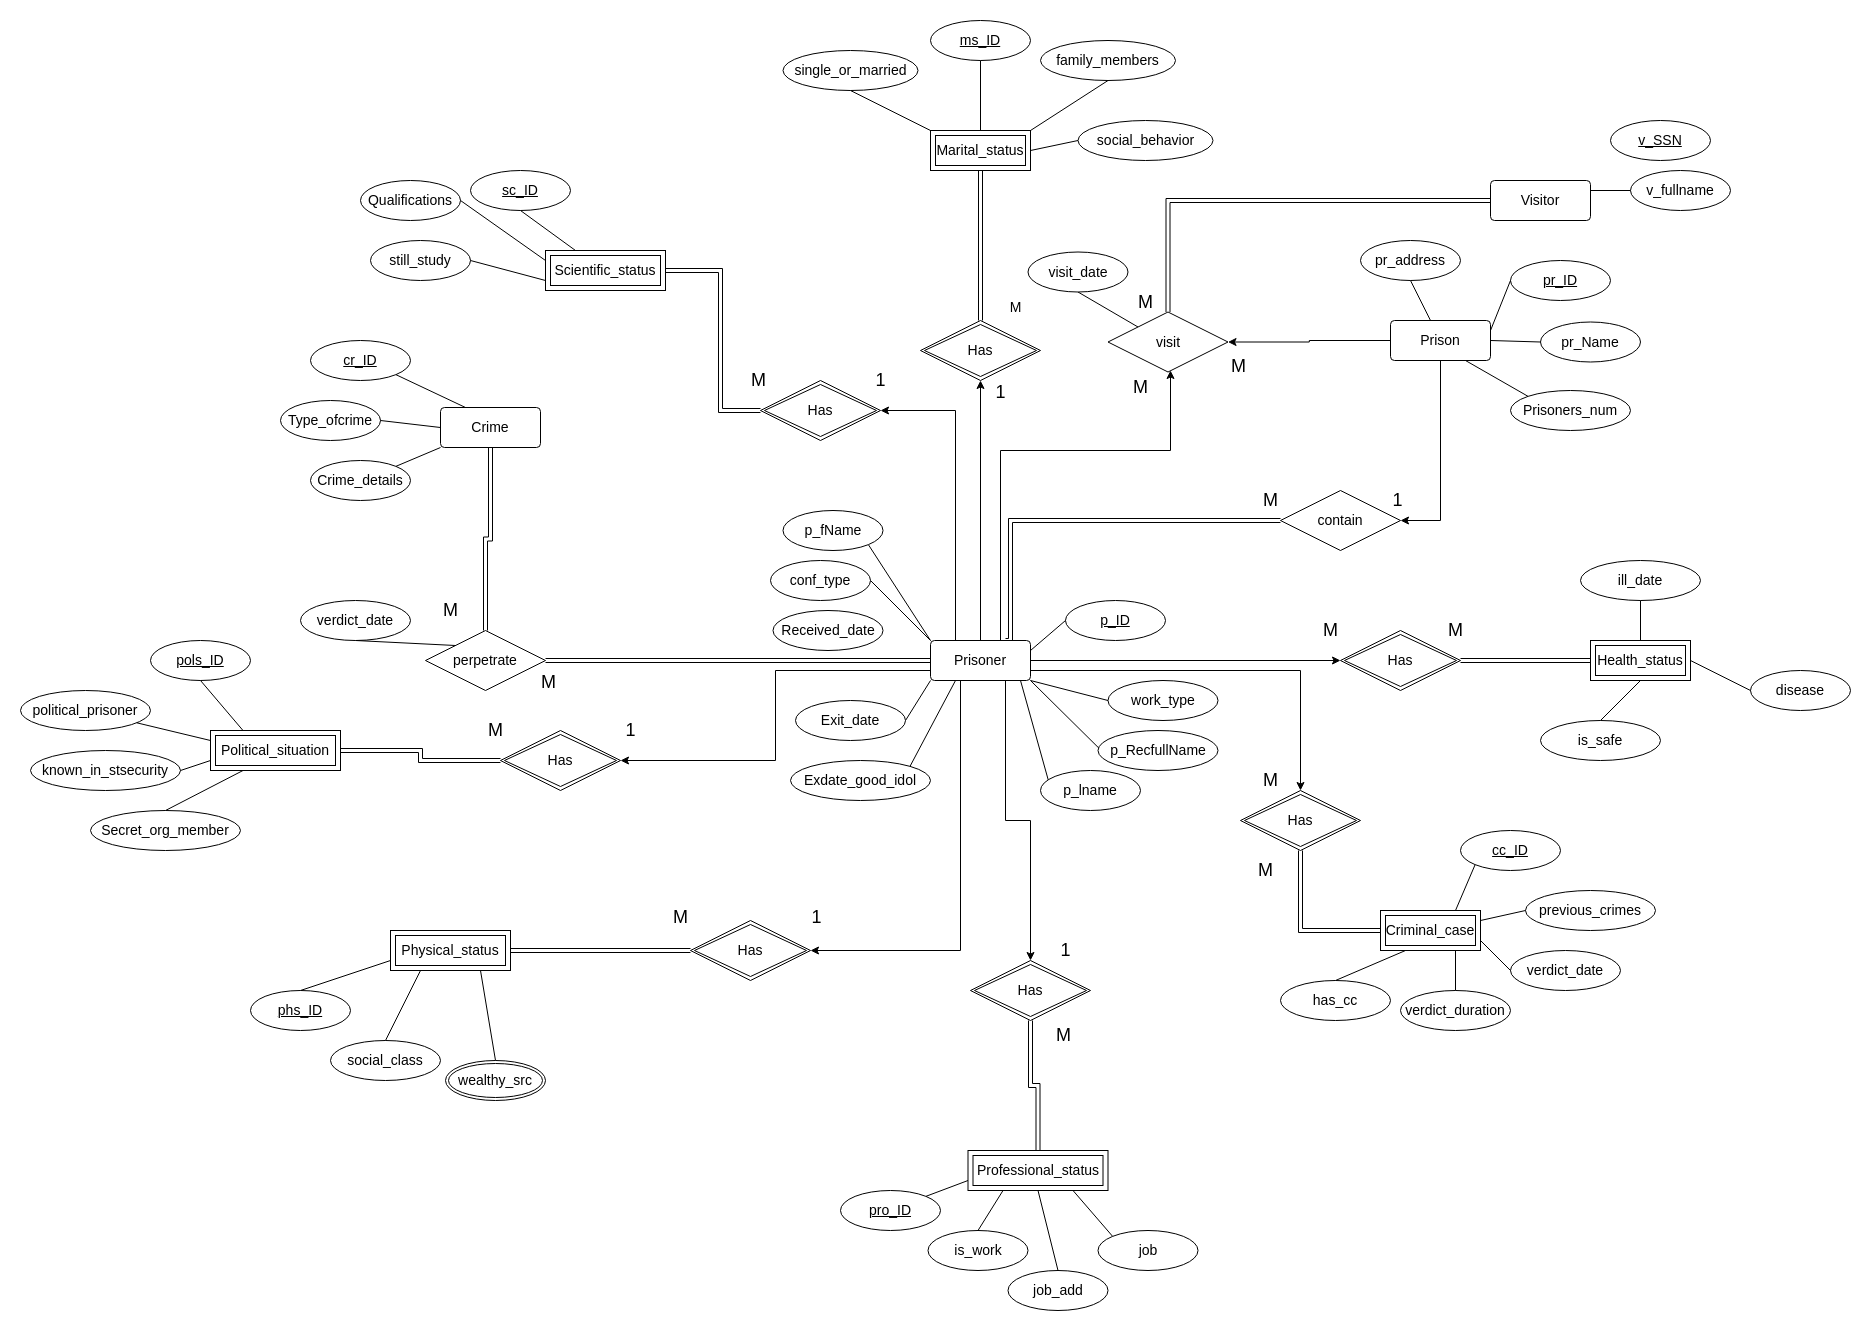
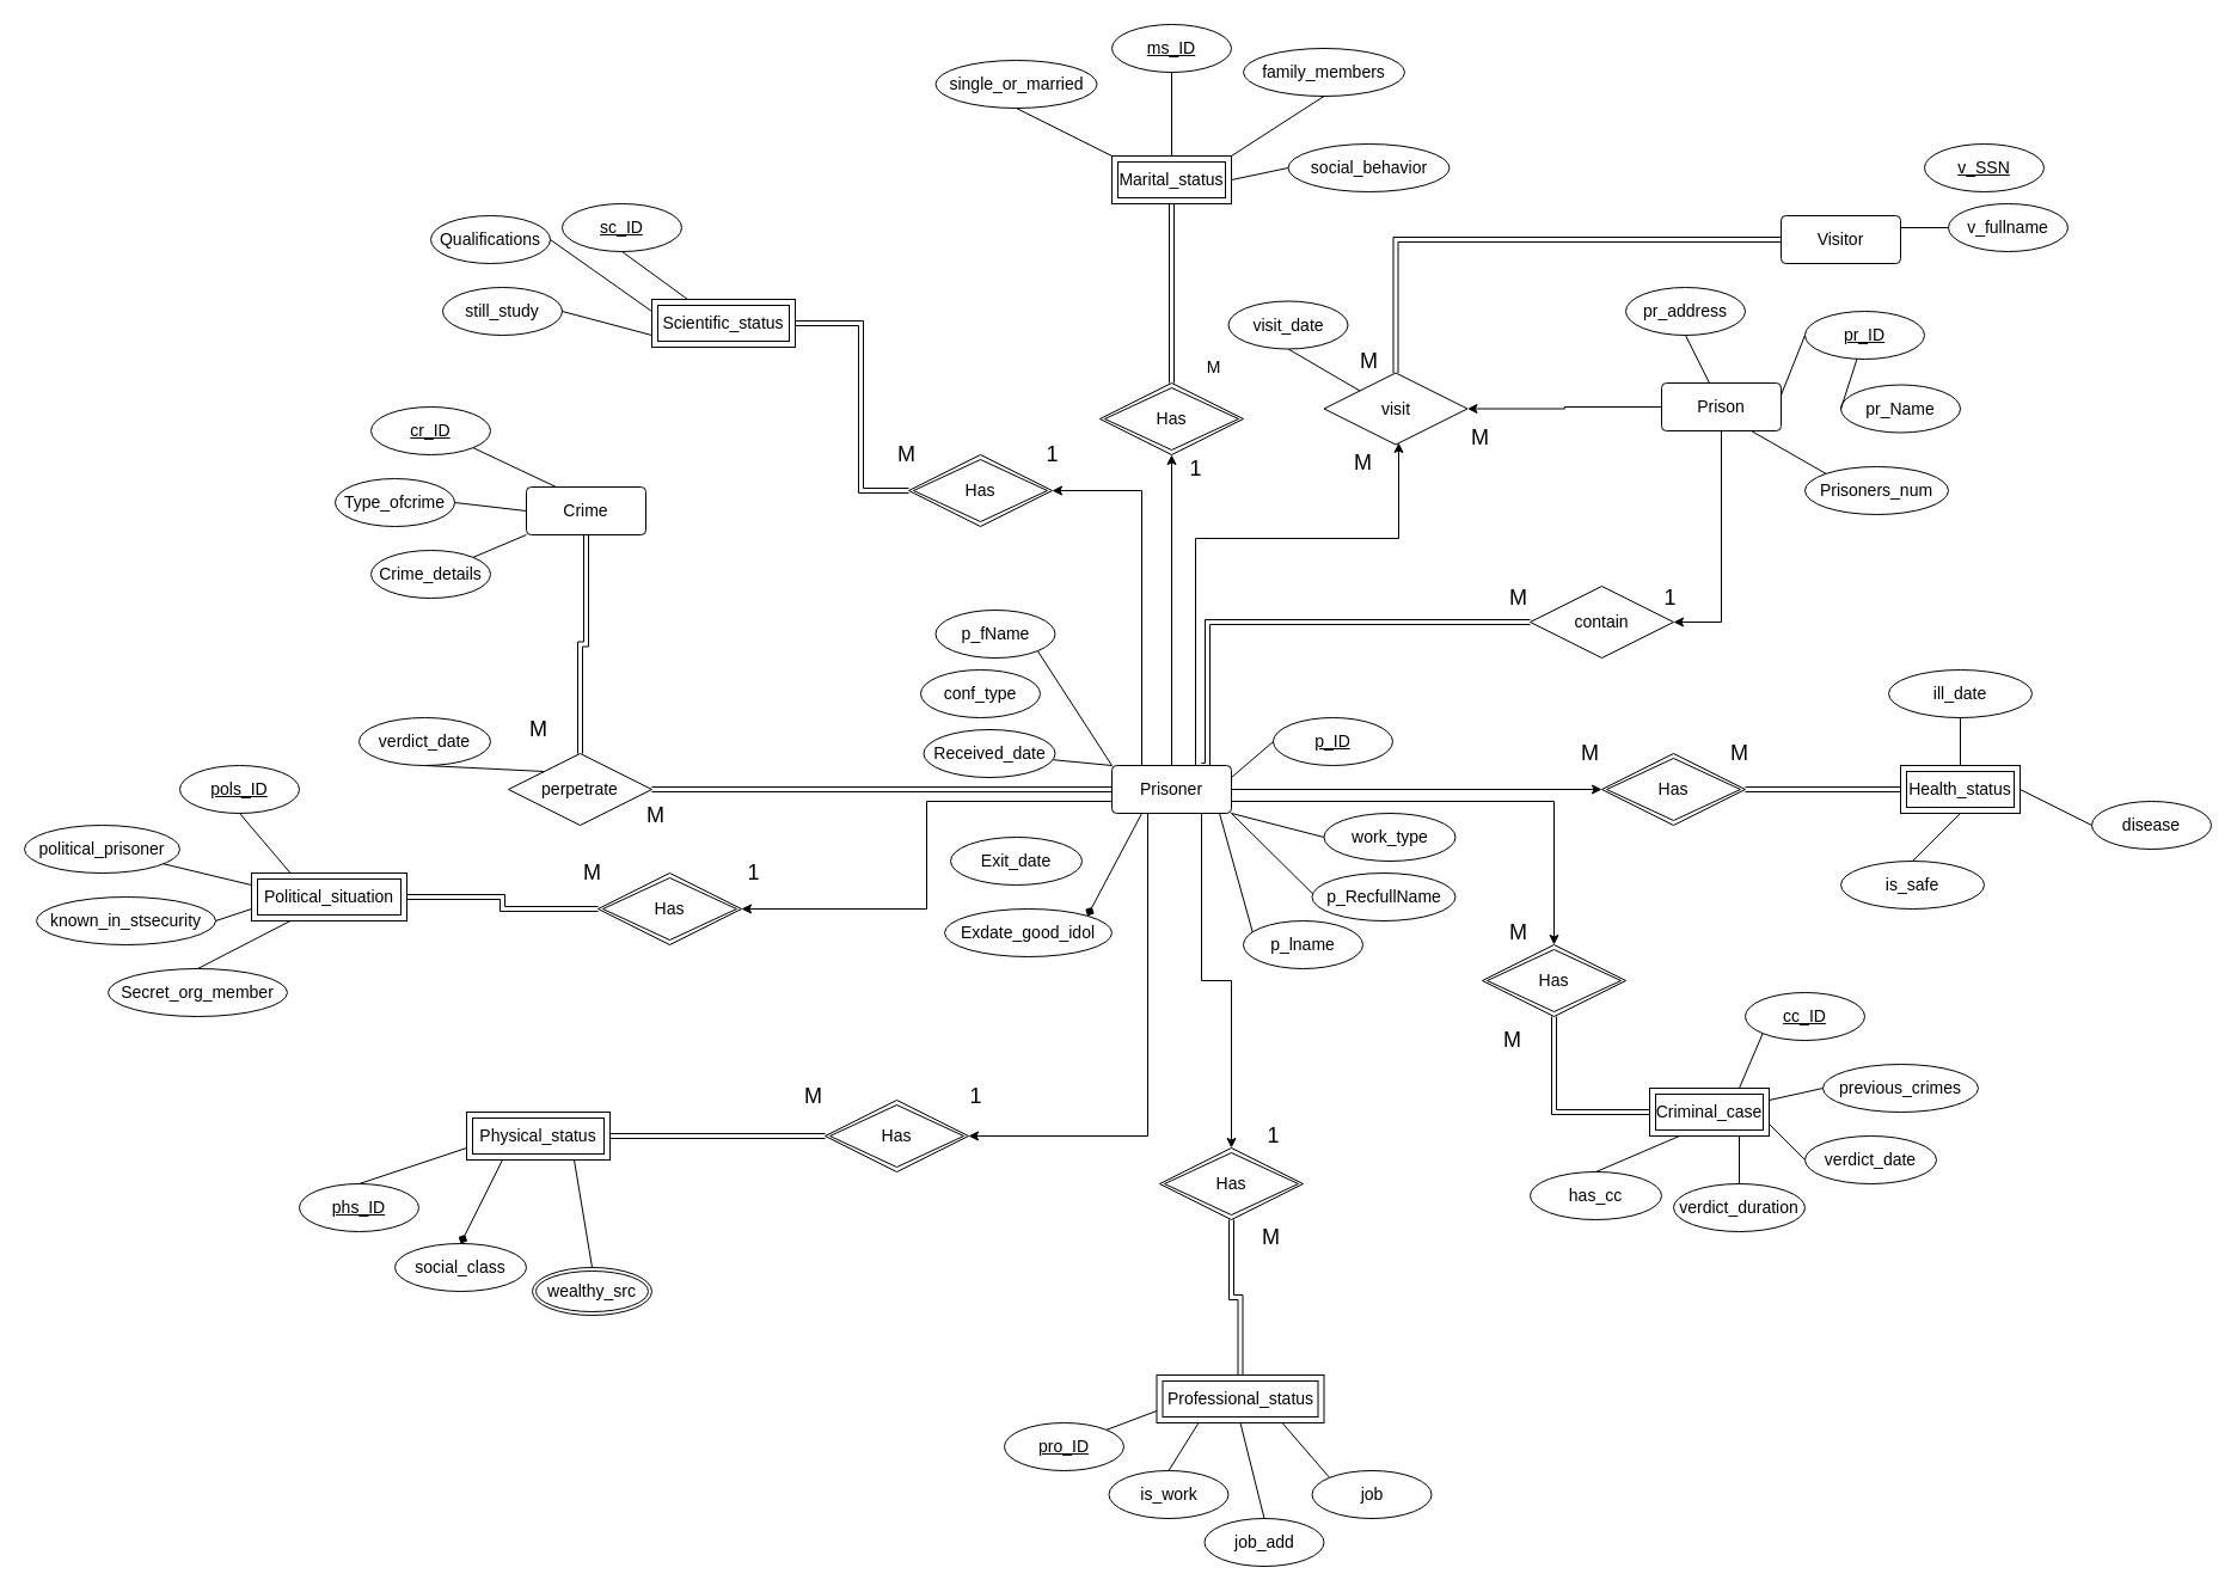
- <mxCell id="55" value="" style="endArrow=none;html=1;rounded=0;fontSize=14;entryX=1;entryY=0.5;entryDx=0;entryDy=0;exitX=0;exitY=0.5;exitDx=0;exitDy=0;" parent="1" source="43" target="15" edge="1"><mxGeometry relative="1" as="geometry"><mxPoint x="1540" y="361.5" as="sourcePoint" /><mxPoint x="1490" y="361.5" as="targetPoint" /></mxGeometry></mxCell>
+ <mxCell id="55" value="" style="endArrow=none;html=1;rounded=0;fontSize=14;exitX=0;exitY=0.5;exitDx=0;exitDy=0;" parent="1" source="43" target="42" edge="1"><mxGeometry relative="1" as="geometry"><mxPoint x="1540" y="361.5" as="sourcePoint" /><mxPoint x="1490" y="361.5" as="targetPoint" /></mxGeometry></mxCell>
- <mxCell id="40" value="" style="endArrow=none;html=1;rounded=0;fontSize=14;entryX=1;entryY=0.5;entryDx=0;entryDy=0;exitX=0;exitY=0;exitDx=0;exitDy=0;" parent="1" source="12" target="49" edge="1"><mxGeometry relative="1" as="geometry"><mxPoint x="950" y="700" as="sourcePoint" /><mxPoint x="885.962" y="574.142" as="targetPoint" /></mxGeometry></mxCell>
+ <mxCell id="40" value="" style="endArrow=none;html=1;rounded=0;fontSize=14;exitX=0;exitY=0;exitDx=0;exitDy=0;" parent="1" source="12" target="50" edge="1"><mxGeometry relative="1" as="geometry"><mxPoint x="950" y="700" as="sourcePoint" /><mxPoint x="885.962" y="574.142" as="targetPoint" /></mxGeometry></mxCell>
- <mxCell id="38" value="" style="endArrow=none;html=1;rounded=0;fontSize=14;entryX=1;entryY=0.5;entryDx=0;entryDy=0;exitX=0;exitY=1;exitDx=0;exitDy=0;" parent="1" source="12" target="51" edge="1"><mxGeometry relative="1" as="geometry"><mxPoint x="1040" y="690" as="sourcePoint" /><mxPoint x="909.497" y="715.858" as="targetPoint" /></mxGeometry></mxCell>
- <mxCell id="39" value="" style="endArrow=none;html=1;rounded=0;fontSize=14;entryX=1;entryY=0;entryDx=0;entryDy=0;exitX=0.25;exitY=1;exitDx=0;exitDy=0;" parent="1" source="12" target="52" edge="1"><mxGeometry relative="1" as="geometry"><mxPoint x="1050" y="700" as="sourcePoint" /><mxPoint x="935.962" y="775.858" as="targetPoint" /></mxGeometry></mxCell>
+ <mxCell id="39" value="" style="endArrow=diamond;html=1;rounded=0;fontSize=14;entryX=1;entryY=0;entryDx=0;entryDy=0;exitX=0.25;exitY=1;exitDx=0;exitDy=0;" parent="1" source="12" target="52" edge="1"><mxGeometry relative="1" as="geometry"><mxPoint x="1050" y="700" as="sourcePoint" /><mxPoint x="935.962" y="775.858" as="targetPoint" /></mxGeometry></mxCell>
- <mxCell id="102" value="" style="endArrow=none;html=1;rounded=0;fontSize=14;exitX=0.25;exitY=1;exitDx=0;exitDy=0;entryX=0.5;entryY=0;entryDx=0;entryDy=0;" parent="1" source="30" target="99" edge="1"><mxGeometry relative="1" as="geometry"><mxPoint x="400" y="970" as="sourcePoint" /><mxPoint x="310" y="1000" as="targetPoint" /></mxGeometry></mxCell>
+ <mxCell id="102" value="" style="endArrow=diamond;html=1;rounded=0;fontSize=14;exitX=0.25;exitY=1;exitDx=0;exitDy=0;entryX=0.5;entryY=0;entryDx=0;entryDy=0;" parent="1" source="30" target="99" edge="1"><mxGeometry relative="1" as="geometry"><mxPoint x="400" y="970" as="sourcePoint" /><mxPoint x="310" y="1000" as="targetPoint" /></mxGeometry></mxCell>
